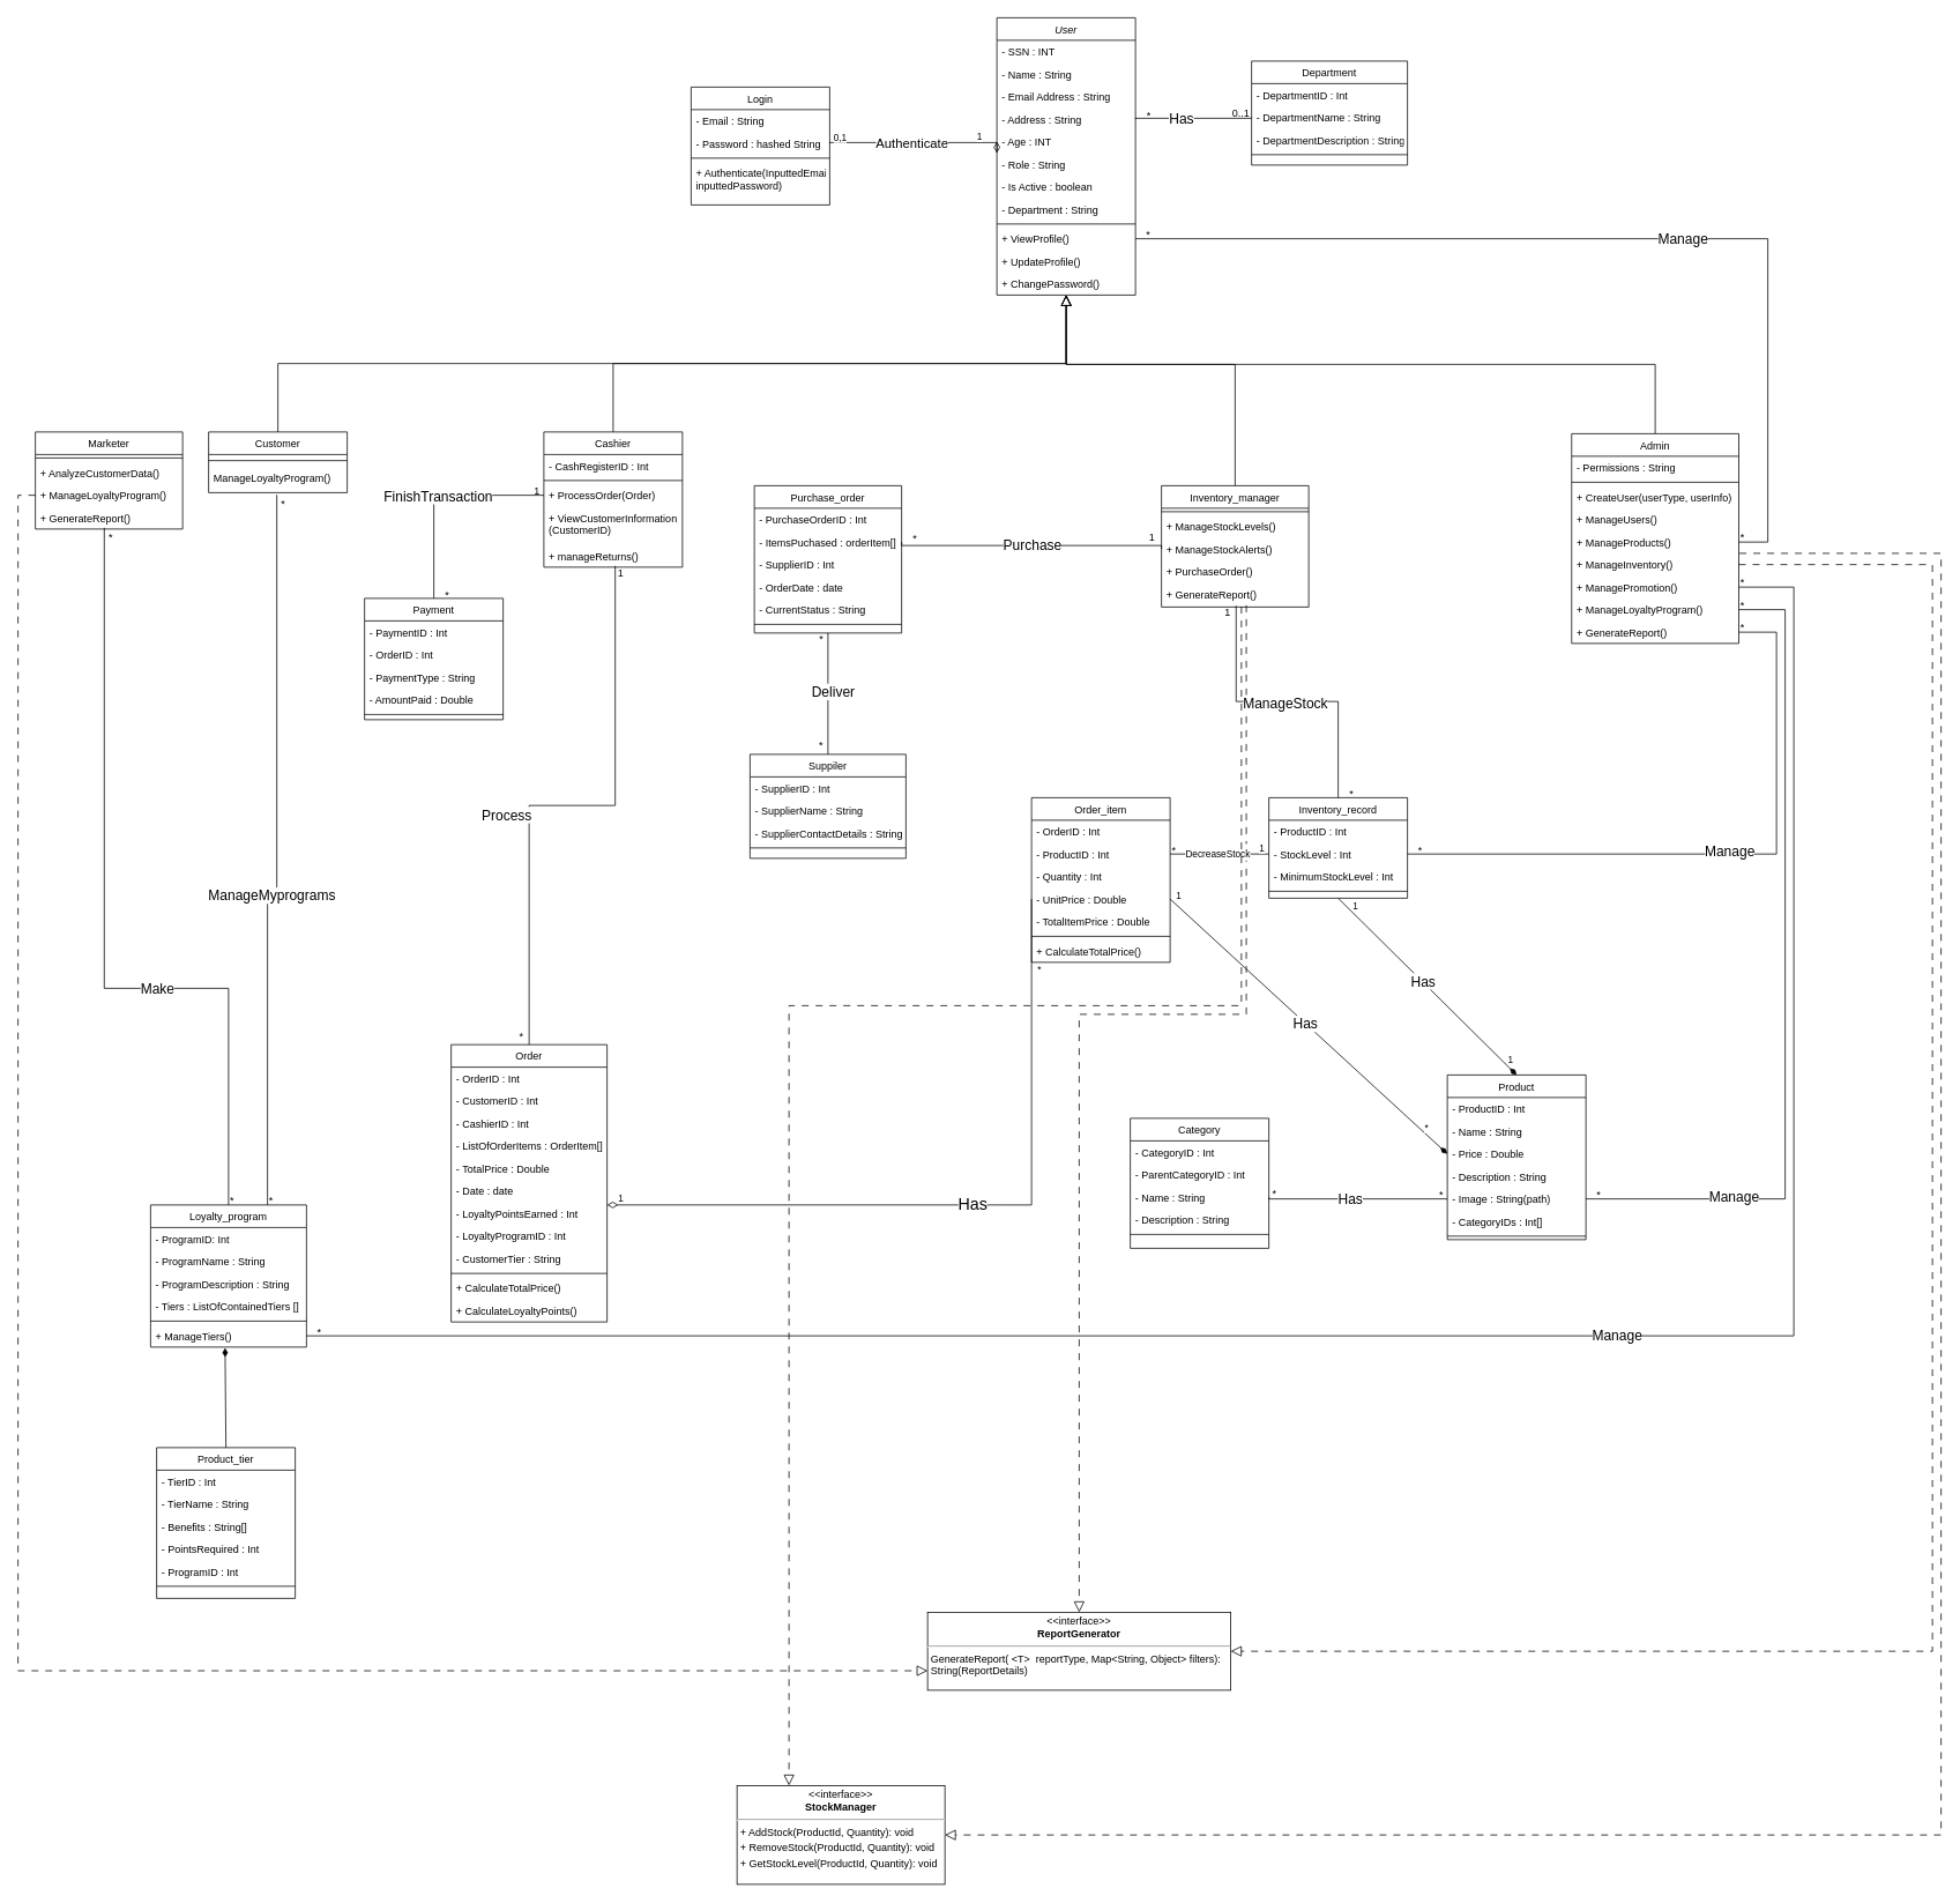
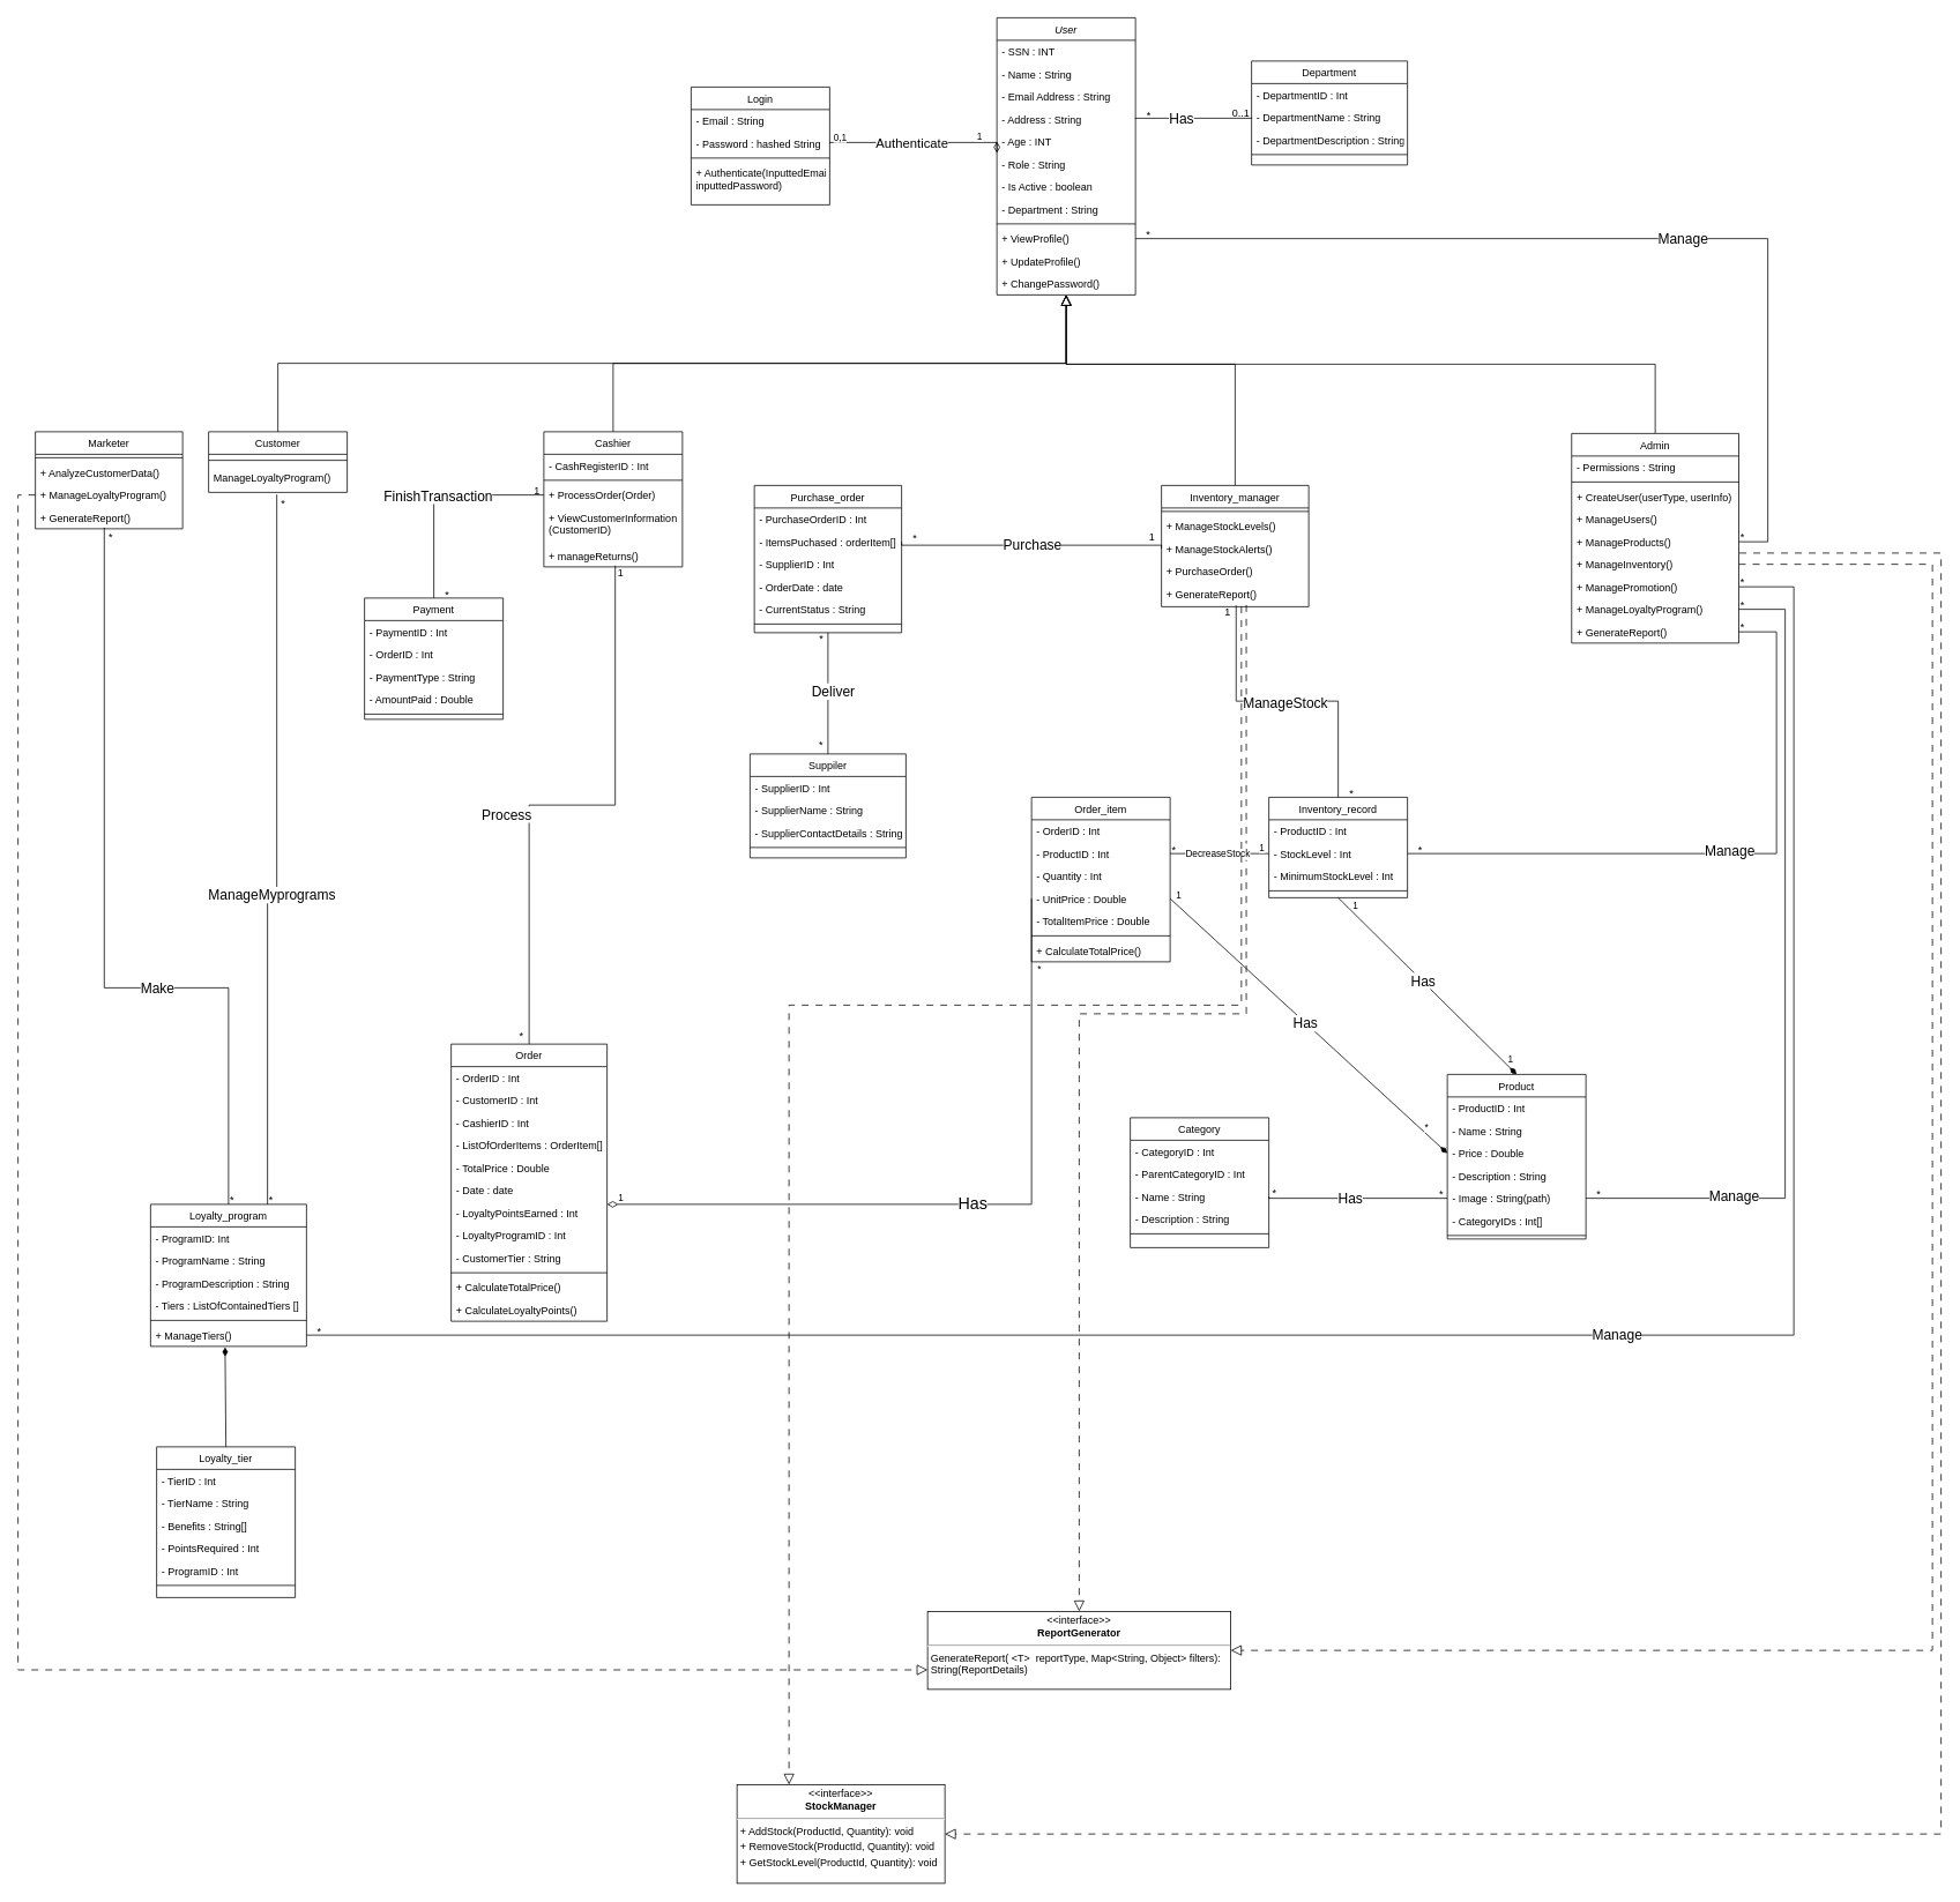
- <mxCell id="70" value="Product_tier" style="swimlane;fontStyle=0;align=center;verticalAlign=top;childLayout=stackLayout;horizontal=1;startSize=26;horizontalStack=0;resizeParent=1;resizeLast=0;collapsible=1;marginBottom=0;rounded=0;shadow=0;strokeWidth=1;" parent="1" vertex="1"><mxGeometry x="180" y="1670" width="160" height="174" as="geometry"><mxRectangle x="660" y="750" width="160" height="26" as="alternateBounds" /></mxGeometry></mxCell>
+ <mxCell id="70" value="Loyalty_tier" style="swimlane;fontStyle=0;align=center;verticalAlign=top;childLayout=stackLayout;horizontal=1;startSize=26;horizontalStack=0;resizeParent=1;resizeLast=0;collapsible=1;marginBottom=0;rounded=0;shadow=0;strokeWidth=1;" parent="1" vertex="1"><mxGeometry x="180" y="1670" width="160" height="174" as="geometry"><mxRectangle x="660" y="750" width="160" height="26" as="alternateBounds" /></mxGeometry></mxCell>
